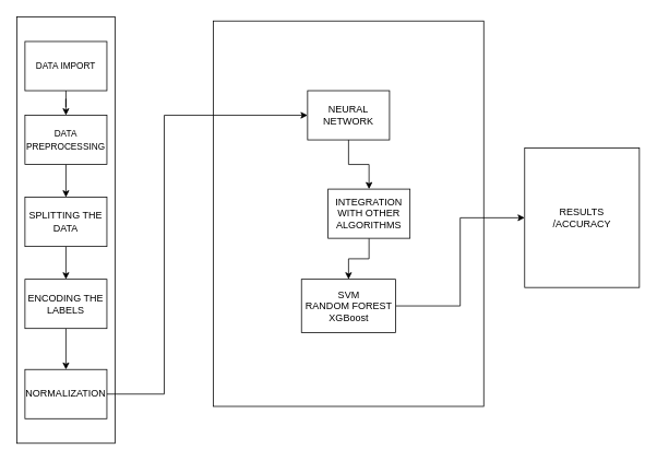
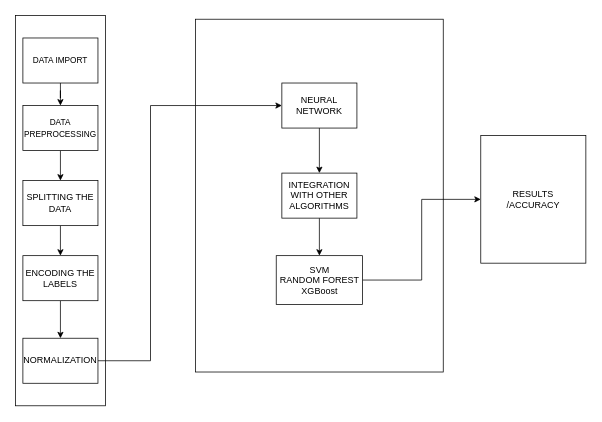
- <mxCell id="19" value="&lt;div&gt;INTEGRATION&lt;/div&gt;&lt;div&gt;WITH OTHER ALGORITHMS&lt;br&gt;&lt;/div&gt;" style="rounded=0;whiteSpace=wrap;html=1;" vertex="1" parent="1"><mxGeometry x="400" y="230" width="100" height="60" as="geometry" /></mxCell>
+ <mxCell id="19" value="&lt;div&gt;INTEGRATION&lt;/div&gt;&lt;div&gt;WITH OTHER ALGORITHMS&lt;br&gt;&lt;/div&gt;" style="rounded=0;whiteSpace=wrap;html=1;" vertex="1" parent="1"><mxGeometry x="375" y="230" width="100" height="60" as="geometry" /></mxCell>
